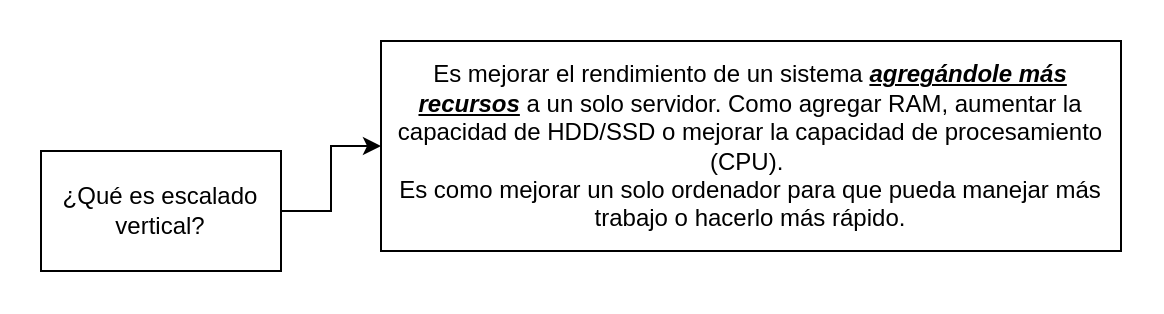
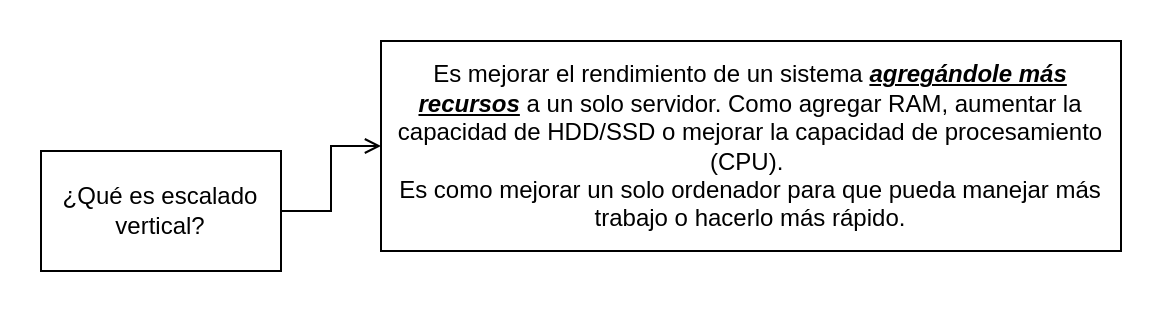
- <mxCell id="2" style="edgeStyle=orthogonalEdgeStyle;rounded=0;orthogonalLoop=1;jettySize=auto;html=1;entryX=0;entryY=0.5;entryDx=0;entryDy=0;" edge="1" parent="1" source="3" target="4"><mxGeometry relative="1" as="geometry" /></mxCell>
+ <mxCell id="2" style="edgeStyle=orthogonalEdgeStyle;rounded=0;orthogonalLoop=1;jettySize=auto;html=1;entryX=0;entryY=0.5;entryDx=0;entryDy=0;endArrow=open;" edge="1" parent="1" source="3" target="4"><mxGeometry relative="1" as="geometry" /></mxCell>
